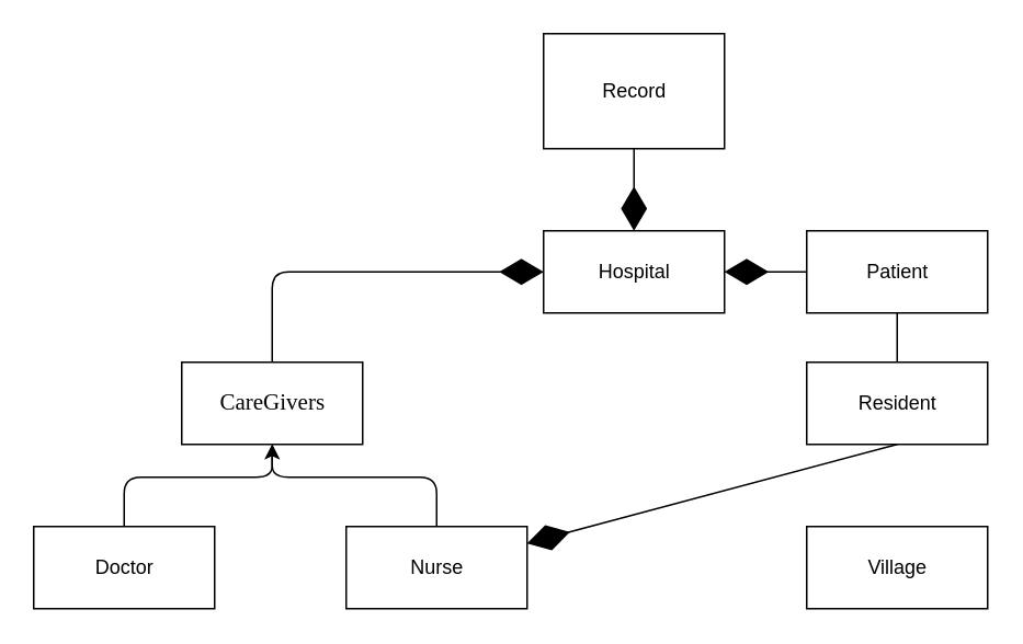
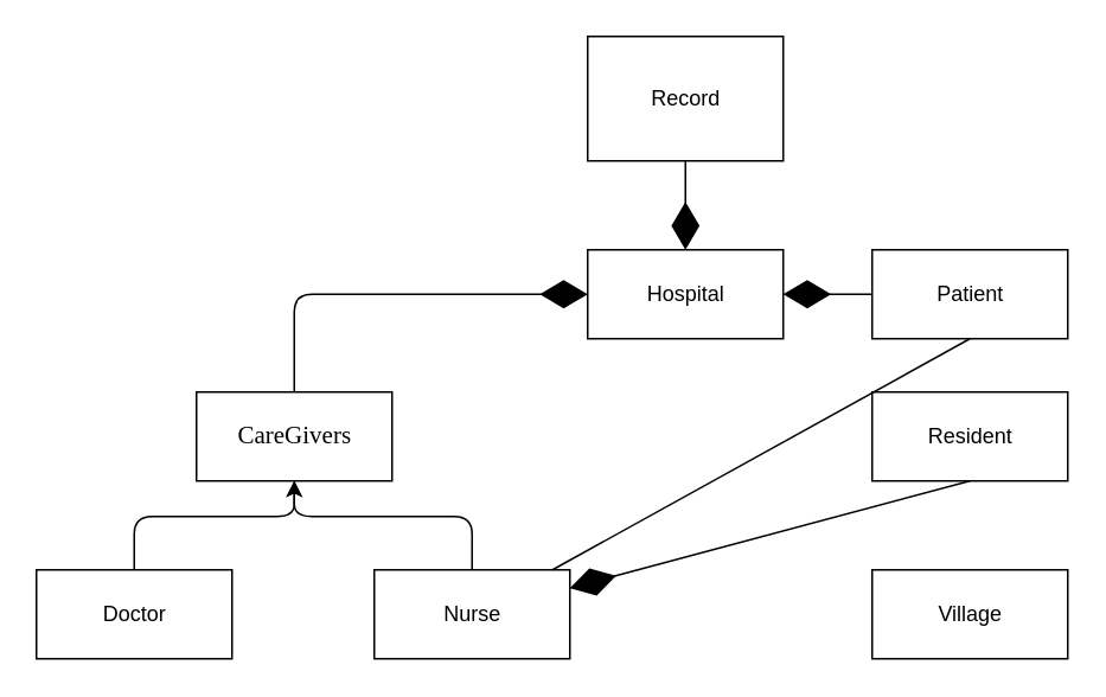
- <mxCell id="15" value="" style="endArrow=none;html=1;entryX=0.5;entryY=0;entryDx=0;entryDy=0;exitX=0.5;exitY=1;exitDx=0;exitDy=0;" edge="1" parent="1" source="12" target="14"><mxGeometry width="50" height="50" relative="1" as="geometry"><mxPoint x="20" y="440" as="sourcePoint" /><mxPoint x="70" y="390" as="targetPoint" /></mxGeometry></mxCell>
+ <mxCell id="15" value="" style="endArrow=none;html=1;exitX=0.5;exitY=1;exitDx=0;exitDy=0;" edge="1" parent="1" source="12" target="5"><mxGeometry width="50" height="50" relative="1" as="geometry"><mxPoint x="20" y="440" as="sourcePoint" /><mxPoint x="70" y="390" as="targetPoint" /></mxGeometry></mxCell>
